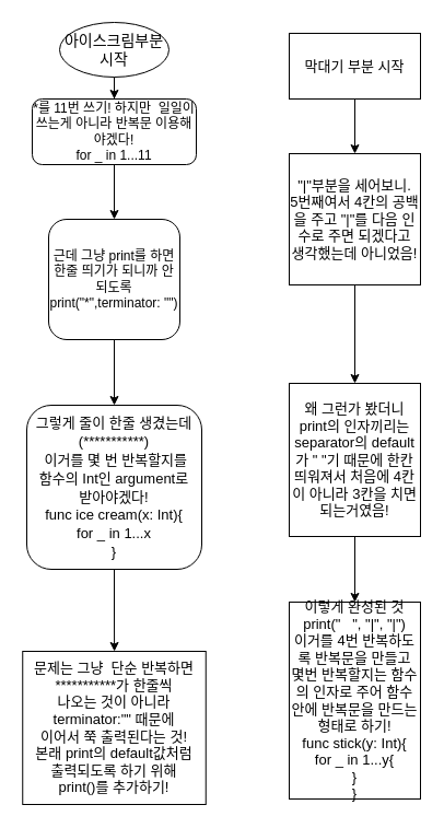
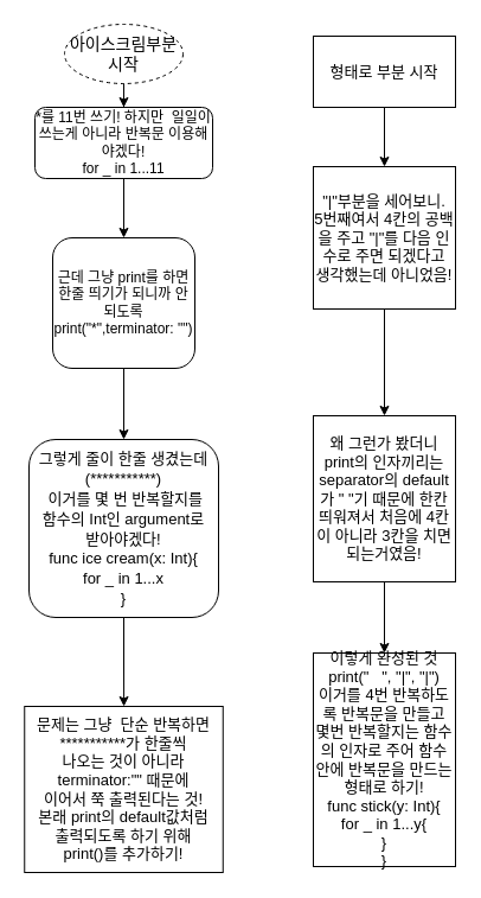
- <mxCell id="7" value="&lt;font style=&quot;font-size: 14px;&quot;&gt;아이스크림부분&lt;br&gt;시작&lt;/font&gt;" style="ellipse;whiteSpace=wrap;html=1;" vertex="1" parent="1"><mxGeometry x="54" y="20" width="100" height="50" as="geometry" /></mxCell>
+ <mxCell id="7" value="&lt;font style=&quot;font-size: 14px;&quot;&gt;아이스크림부분&lt;br&gt;시작&lt;/font&gt;" style="ellipse;whiteSpace=wrap;html=1;dashed=1;" vertex="1" parent="1"><mxGeometry x="54" y="20" width="100" height="50" as="geometry" /></mxCell>
- <mxCell id="12" value="막대기 부분 시작" style="rounded=0;whiteSpace=wrap;html=1;fontSize=13;" vertex="1" parent="1"><mxGeometry x="264" y="30" width="120" height="60" as="geometry" /></mxCell>
+ <mxCell id="12" value="형태로 부분 시작" style="rounded=0;whiteSpace=wrap;html=1;fontSize=13;" vertex="1" parent="1"><mxGeometry x="264" y="30" width="120" height="60" as="geometry" /></mxCell>
